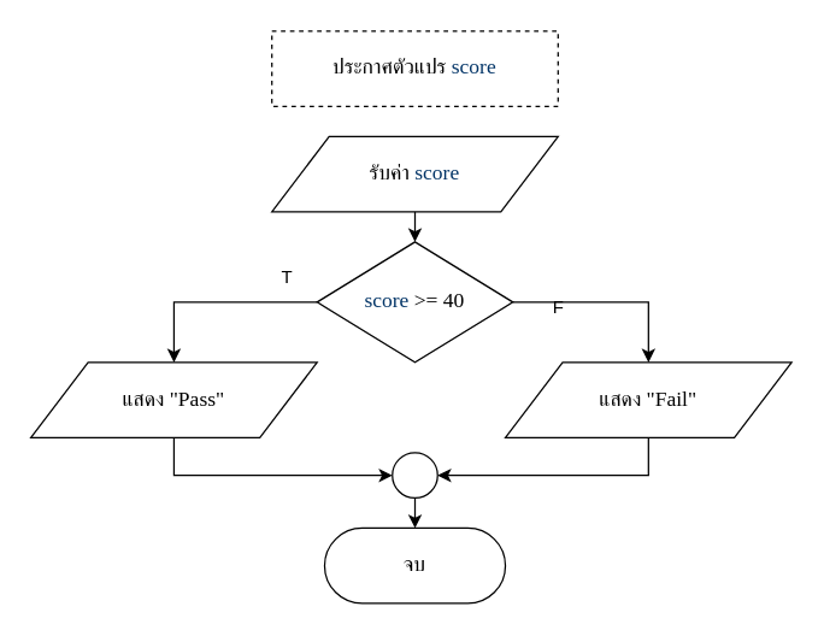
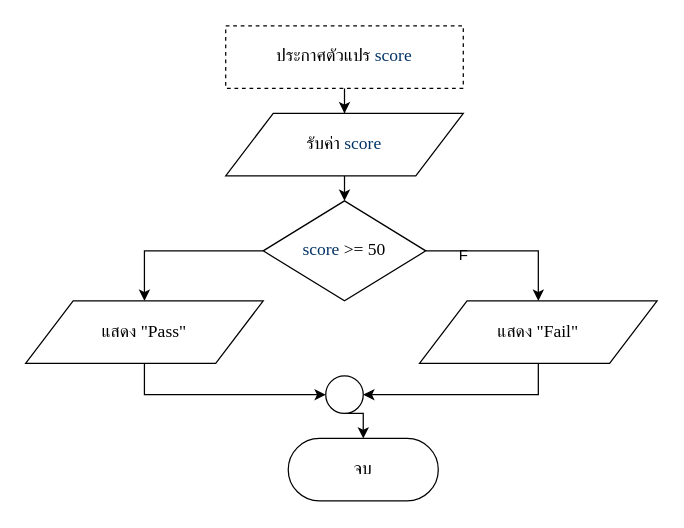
+ <mxCell id="2" style="edgeStyle=orthogonalEdgeStyle;rounded=0;orthogonalLoop=1;jettySize=auto;html=1;exitX=0.5;exitY=1;exitDx=0;exitDy=0;" parent="1" source="3" target="5" edge="1"><mxGeometry relative="1" as="geometry" /></mxCell>
- <mxCell id="16" value="T" style="text;html=1;align=center;verticalAlign=middle;resizable=0;points=[];autosize=1;" vertex="1" parent="1"><mxGeometry x="180" y="174" width="20" height="20" as="geometry" /></mxCell>
- <mxCell id="8" value="&lt;font face=&quot;Kanit&quot; style=&quot;font-size: 14px&quot;&gt;&lt;font color=&quot;#003366&quot;&gt;score&lt;/font&gt; &amp;gt;= 40&lt;/font&gt;" style="rhombus;whiteSpace=wrap;html=1;" vertex="1" parent="1"><mxGeometry x="210" y="160" width="130" height="80" as="geometry" /></mxCell>
+ <mxCell id="8" value="&lt;font face=&quot;Kanit&quot; style=&quot;font-size: 14px&quot;&gt;&lt;font color=&quot;#003366&quot;&gt;score&lt;/font&gt; &amp;gt;= 50&lt;/font&gt;" style="rhombus;whiteSpace=wrap;html=1;" vertex="1" parent="1"><mxGeometry x="210" y="160" width="130" height="80" as="geometry" /></mxCell>
- <mxCell id="15" value="&lt;font face=&quot;Kanit&quot;&gt;&lt;span style=&quot;font-size: 14px&quot;&gt;จบ&lt;/span&gt;&lt;/font&gt;" style="rounded=1;whiteSpace=wrap;html=1;arcSize=50;" vertex="1" parent="1"><mxGeometry x="215" y="350" width="120" height="50" as="geometry" /></mxCell>
+ <mxCell id="15" value="&lt;font face=&quot;Kanit&quot;&gt;&lt;span style=&quot;font-size: 14px&quot;&gt;จบ&lt;/span&gt;&lt;/font&gt;" style="rounded=1;whiteSpace=wrap;html=1;arcSize=50;" vertex="1" parent="1"><mxGeometry x="230" y="350" width="120" height="50" as="geometry" /></mxCell>
